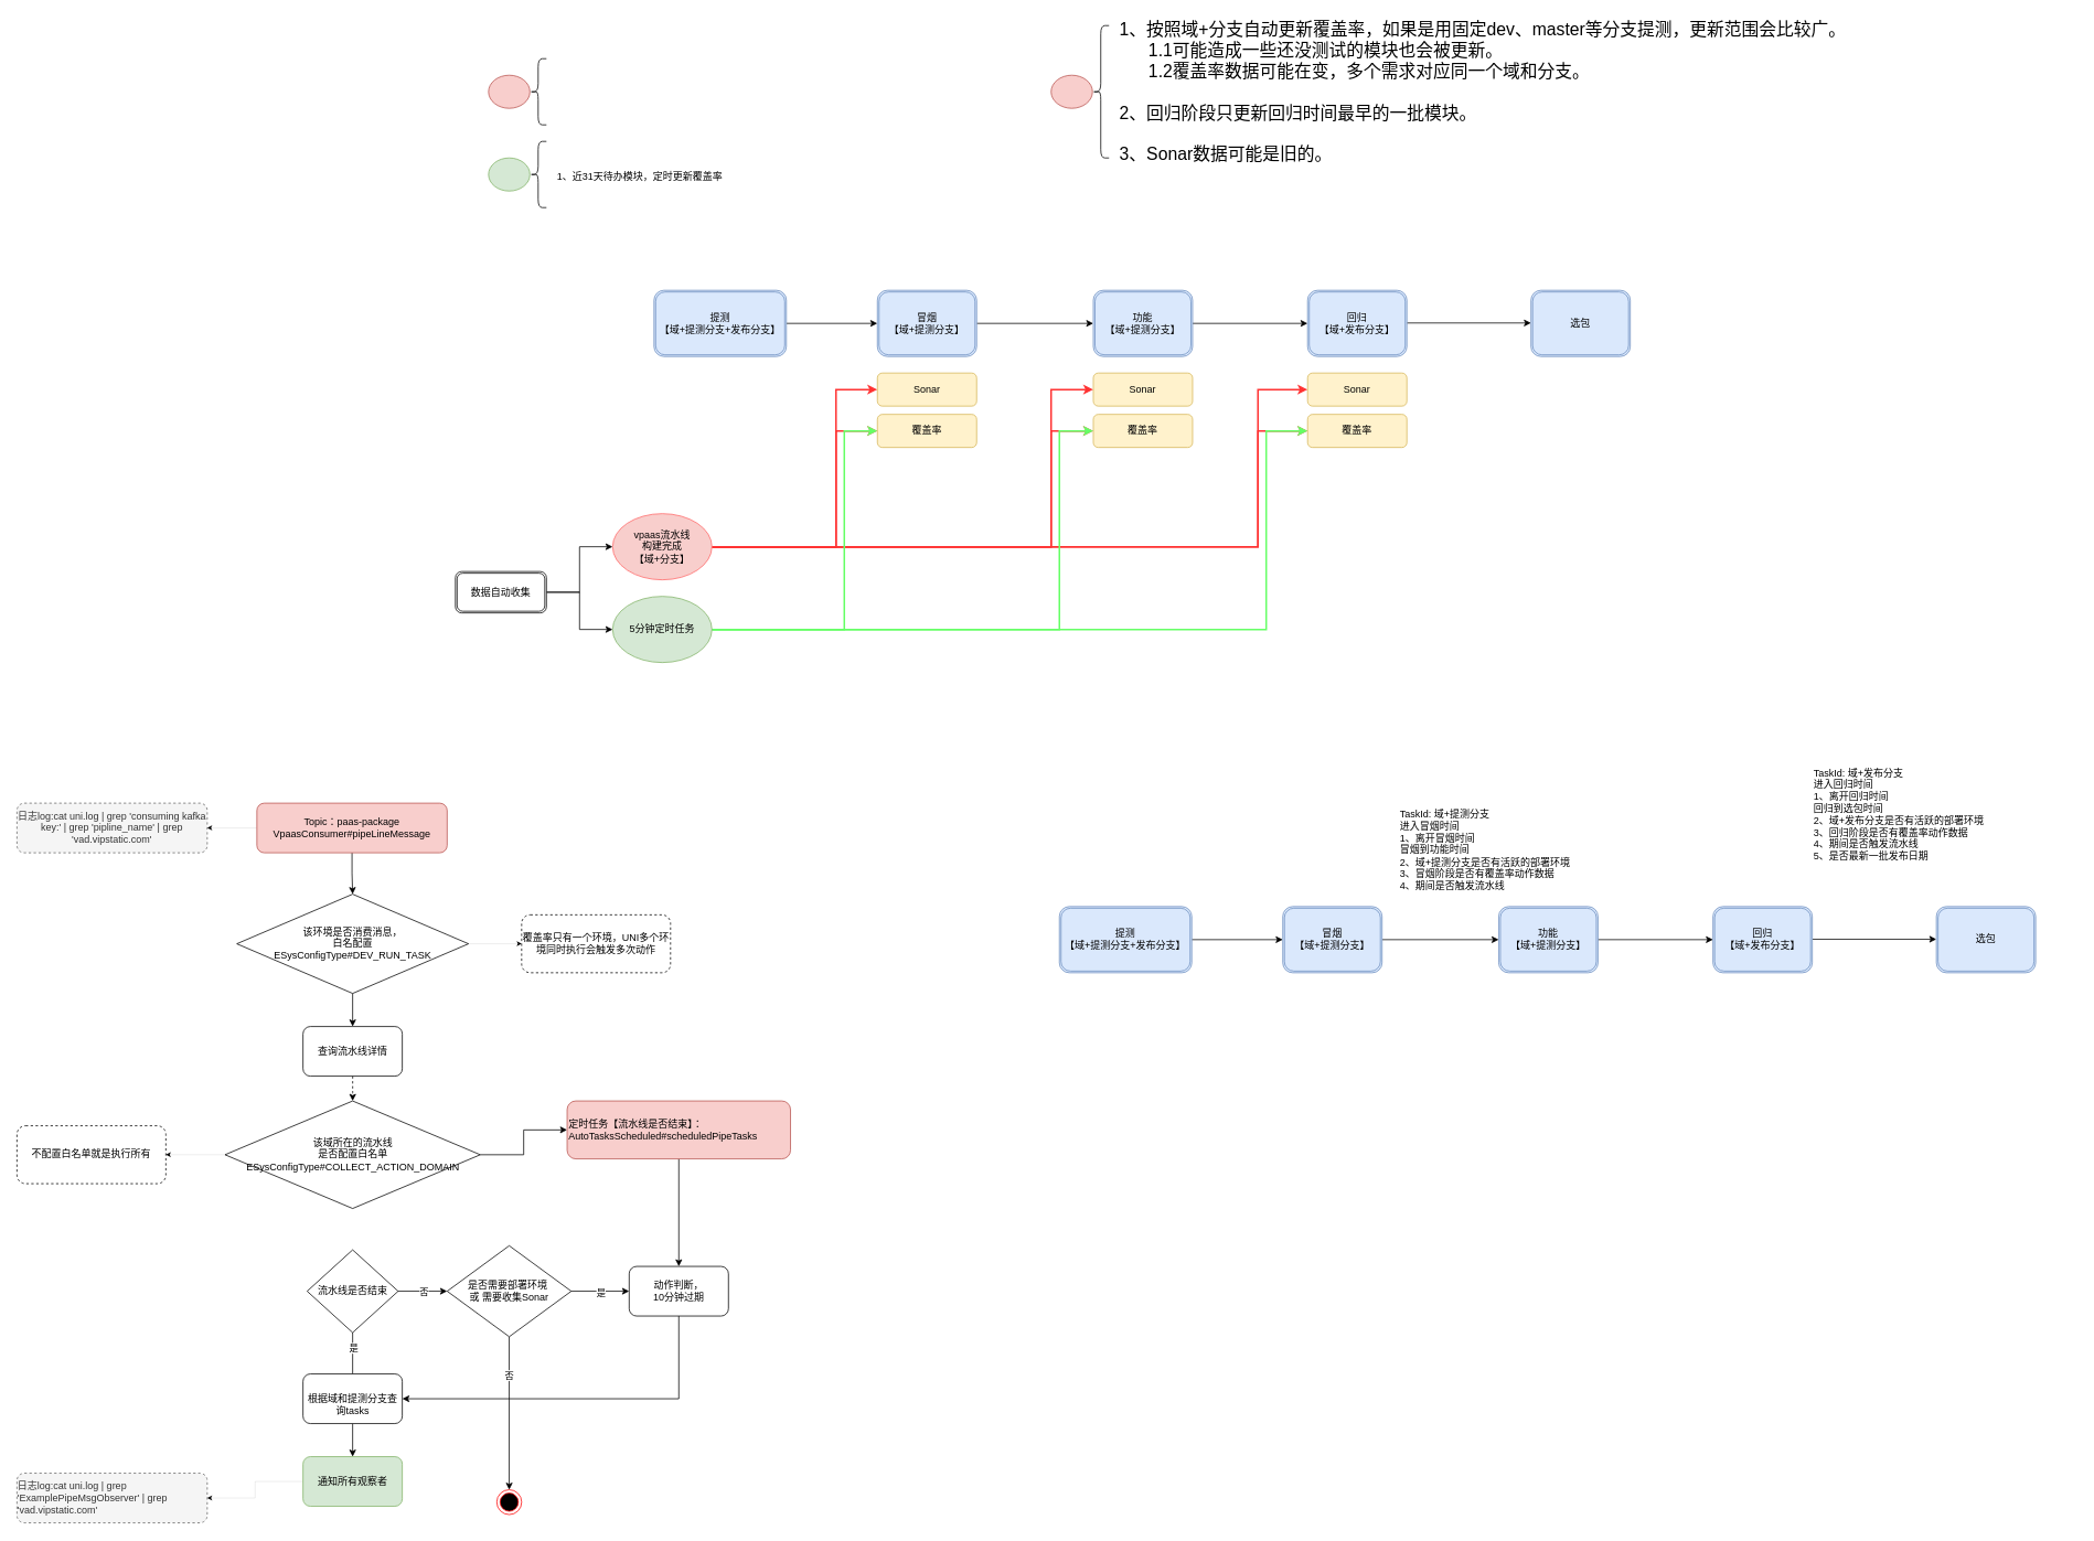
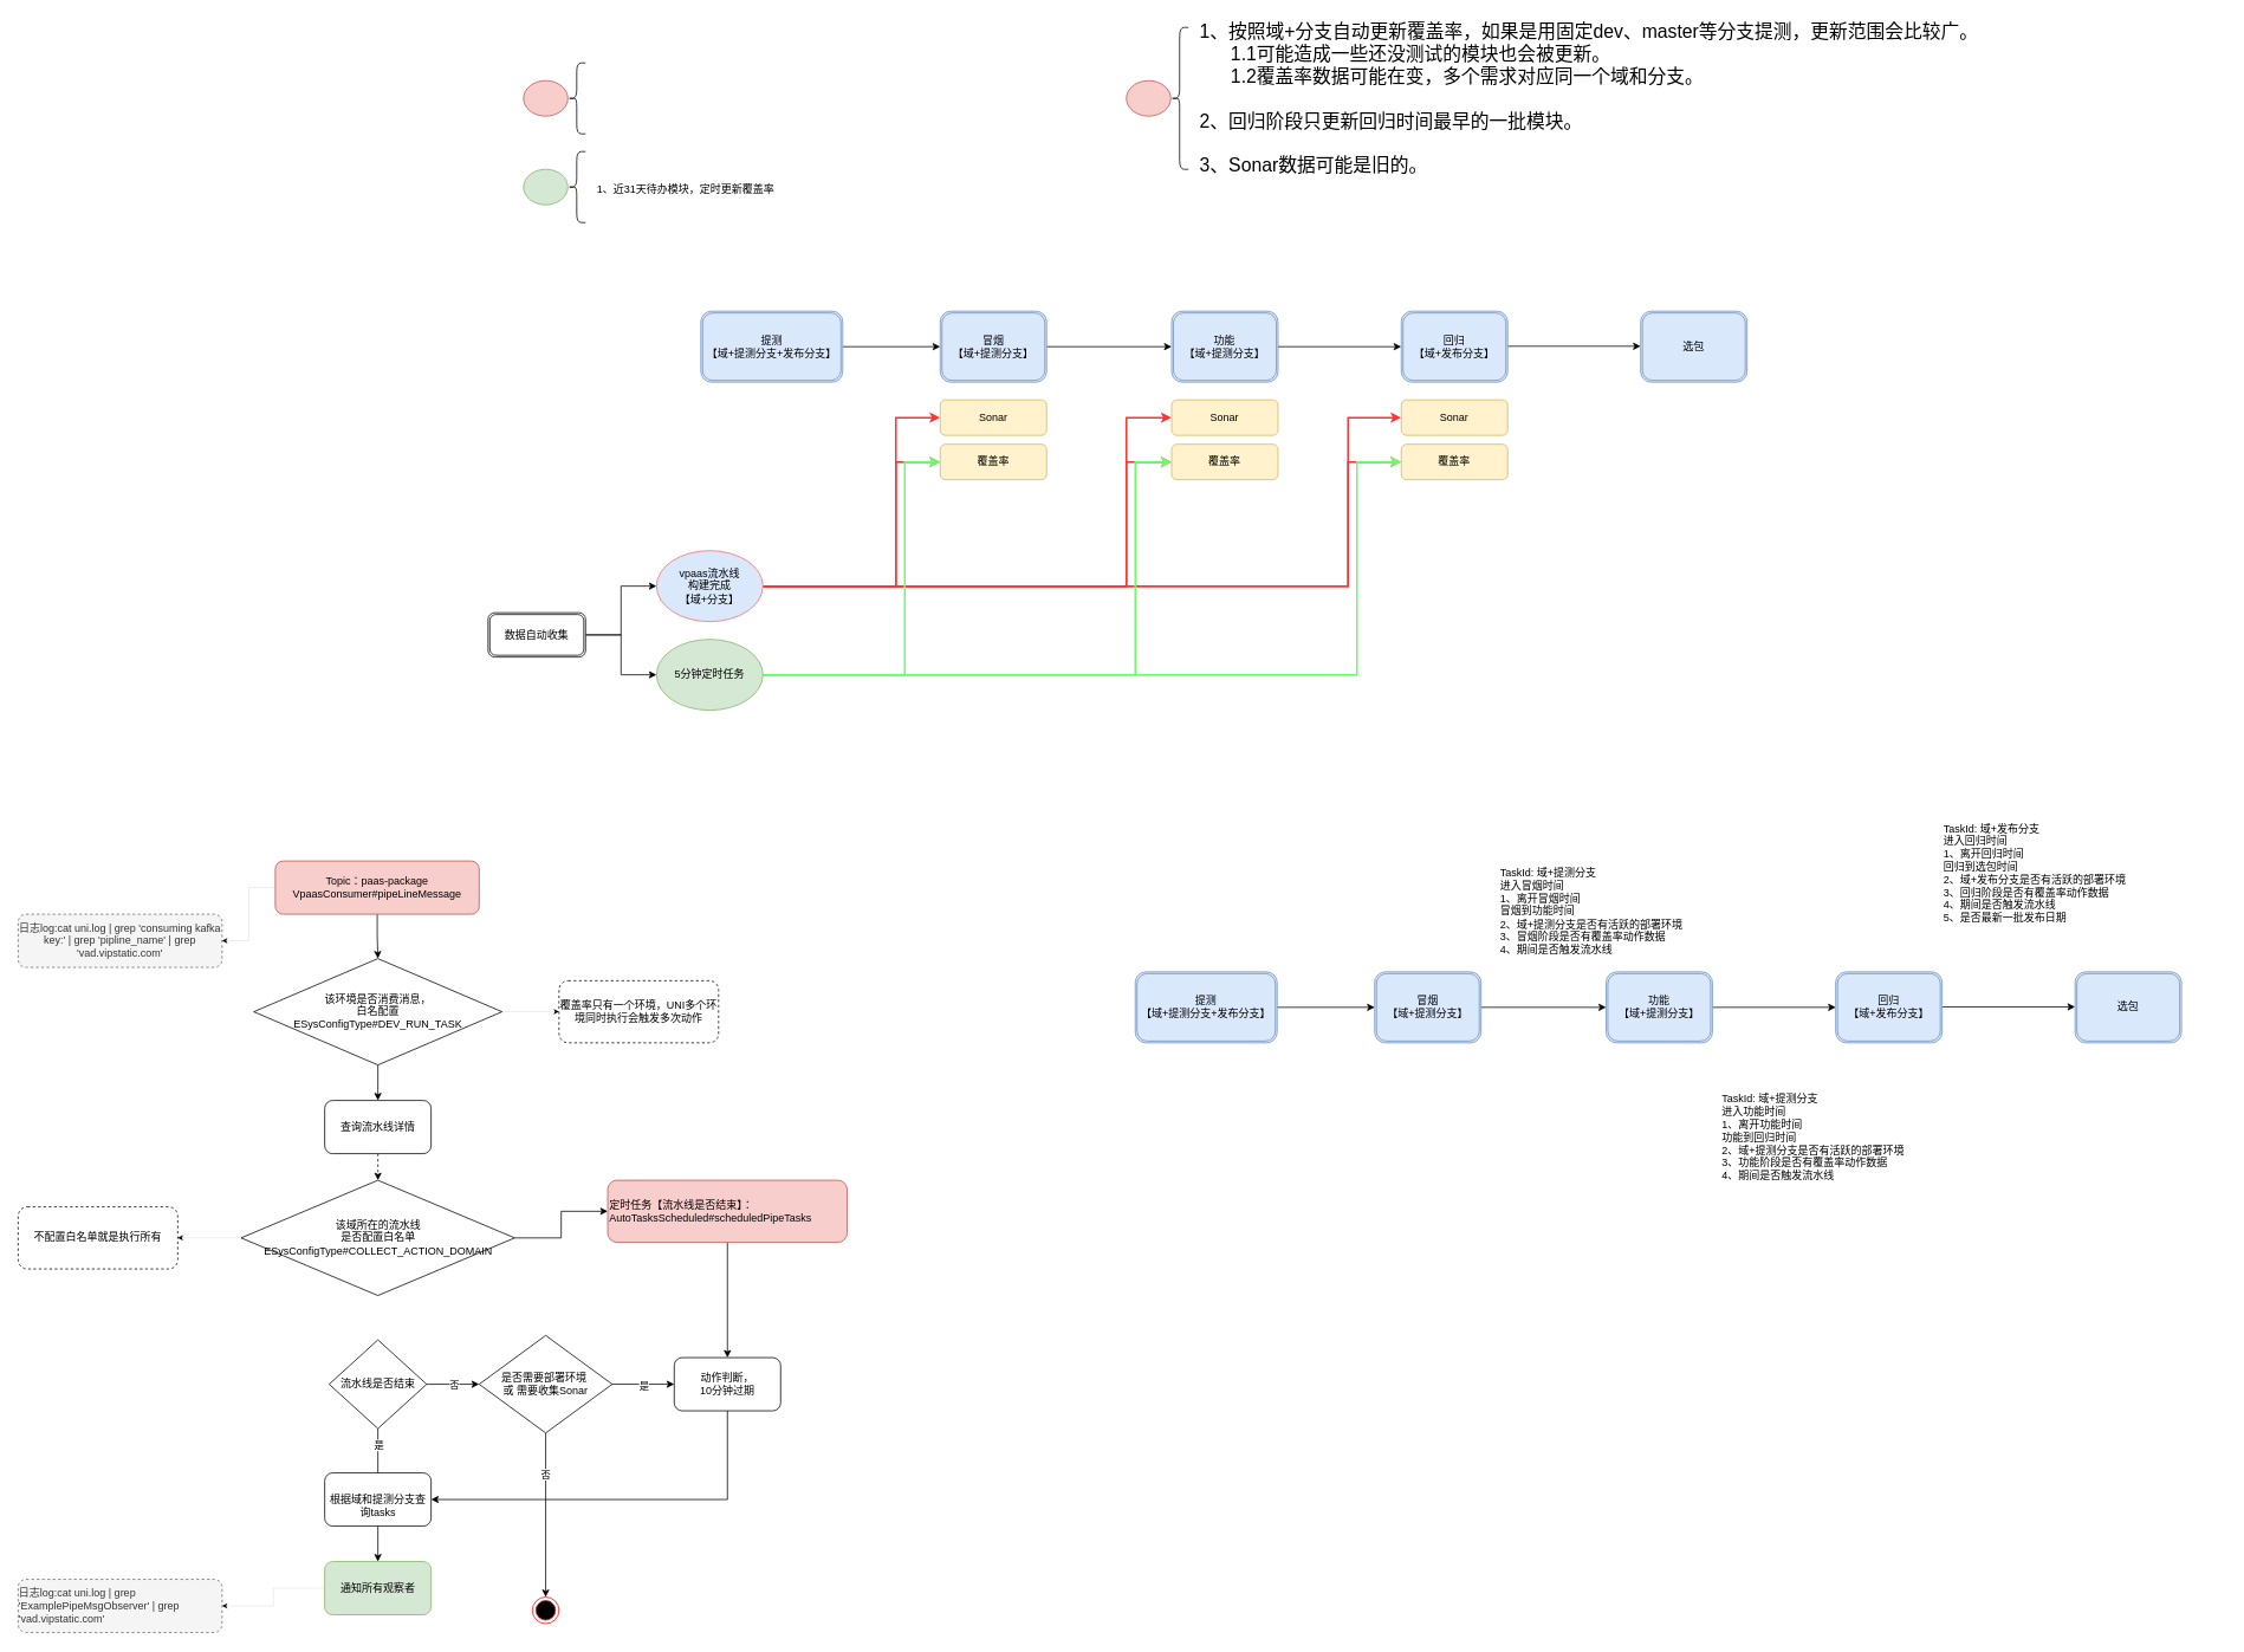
- <mxCell id="17" value="vpaas流水线&lt;div&gt;构建完成&lt;/div&gt;&lt;div&gt;【域+分支】&lt;/div&gt;" style="ellipse;whiteSpace=wrap;html=1;fillColor=#f8cecc;strokeColor=#FF6666;" parent="1" vertex="1"><mxGeometry x="740" y="620" width="120" height="80" as="geometry" /></mxCell>
+ <mxCell id="17" value="vpaas流水线&lt;div&gt;构建完成&lt;/div&gt;&lt;div&gt;【域+分支】&lt;/div&gt;" style="ellipse;whiteSpace=wrap;html=1;fillColor=#dae8fc;strokeColor=#FF6666;" parent="1" vertex="1"><mxGeometry x="740" y="620" width="120" height="80" as="geometry" /></mxCell>
- <mxCell id="83" value="日志log:cat uni.log | grep 'consuming kafka key:' | grep 'pipline_name' | grep 'vad.vipstatic.com'" style="rounded=1;whiteSpace=wrap;html=1;fillColor=#f5f5f5;strokeColor=#666666;fontColor=#333333;dashed=1;" vertex="1" parent="1"><mxGeometry x="20" y="970" width="230" height="60" as="geometry" /></mxCell>
+ <mxCell id="83" value="日志log:cat uni.log | grep 'consuming kafka key:' | grep 'pipline_name' | grep 'vad.vipstatic.com'" style="rounded=1;whiteSpace=wrap;html=1;fillColor=#f5f5f5;strokeColor=#666666;fontColor=#333333;dashed=1;" vertex="1" parent="1"><mxGeometry x="20" y="1030" width="230" height="60" as="geometry" /></mxCell>
+ <mxCell id="82" value="TaskId: 域+提测分支&lt;div&gt;进入功能时间&lt;/div&gt;&lt;div&gt;1、离开功能时间&lt;/div&gt;&lt;div&gt;功能到回归时间&lt;br&gt;&lt;div&gt;2、域+提测分支是否有活跃的部署环境&lt;/div&gt;&lt;/div&gt;&lt;div&gt;3、功能阶段是否有覆盖率动作数据&lt;/div&gt;&lt;div&gt;4、期间是否触发流水线&lt;/div&gt;" style="text;html=1;align=left;verticalAlign=top;whiteSpace=wrap;rounded=0;" parent="1" vertex="1"><mxGeometry x="1940" y="1225" width="310" height="155" as="geometry" /></mxCell>
